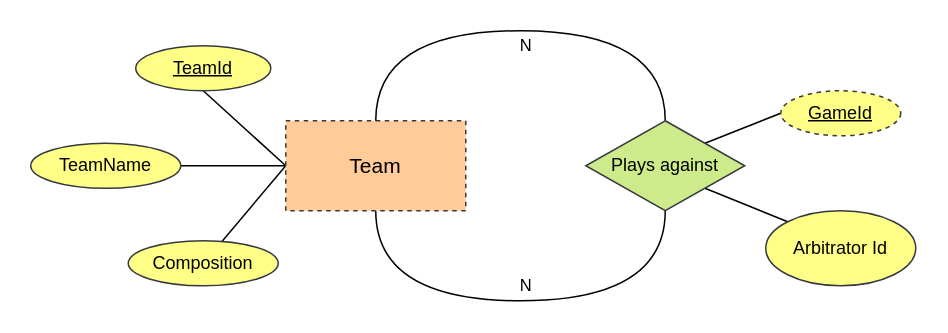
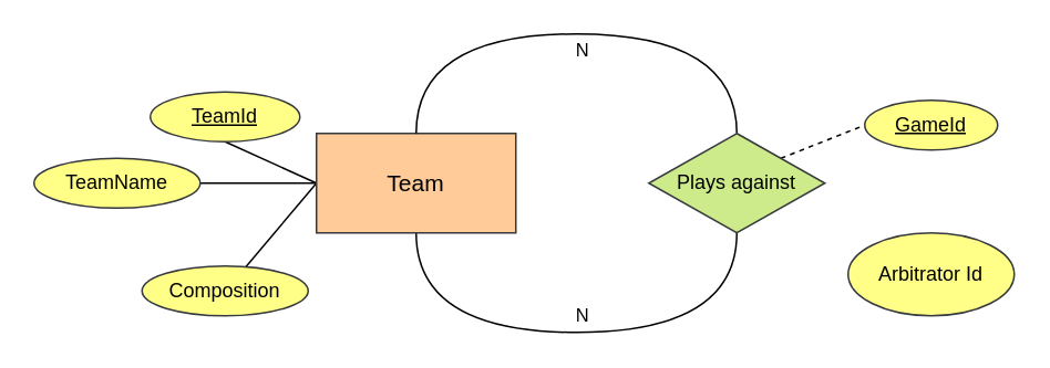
- <mxCell id="13" value="&lt;u&gt;TeamId&lt;/u&gt;" style="ellipse;whiteSpace=wrap;html=1;fillColor=#ffff88;strokeColor=#36393d;" vertex="1" parent="1"><mxGeometry x="90" y="30" width="90" height="30" as="geometry" /></mxCell>
+ <mxCell id="13" value="&lt;u&gt;TeamId&lt;/u&gt;" style="ellipse;whiteSpace=wrap;html=1;fillColor=#ffff88;strokeColor=#36393d;" vertex="1" parent="1"><mxGeometry x="90" y="55" width="90" height="30" as="geometry" /></mxCell>
- <mxCell id="11" value="&lt;u&gt;GameId&lt;/u&gt;" style="ellipse;whiteSpace=wrap;html=1;fillColor=#ffff88;strokeColor=#36393d;dashed=1;" vertex="1" parent="1"><mxGeometry x="520" y="60" width="80" height="30" as="geometry" /></mxCell>
+ <mxCell id="11" value="&lt;u&gt;GameId&lt;/u&gt;" style="ellipse;whiteSpace=wrap;html=1;fillColor=#ffff88;strokeColor=#36393d;" vertex="1" parent="1"><mxGeometry x="520" y="60" width="80" height="30" as="geometry" /></mxCell>
- <mxCell id="9" style="rounded=0;orthogonalLoop=1;jettySize=auto;html=1;exitX=1;exitY=0;exitDx=0;exitDy=0;entryX=0;entryY=0.5;entryDx=0;entryDy=0;endArrow=none;endFill=0;" edge="1" parent="1" source="10" target="11"><mxGeometry relative="1" as="geometry" /></mxCell>
+ <mxCell id="9" style="rounded=0;orthogonalLoop=1;jettySize=auto;html=1;exitX=1;exitY=0;exitDx=0;exitDy=0;entryX=0;entryY=0.5;entryDx=0;entryDy=0;endArrow=none;endFill=0;dashed=1;" edge="1" parent="1" source="10" target="11"><mxGeometry relative="1" as="geometry" /></mxCell>
- <mxCell id="6" value="&lt;font style=&quot;font-size: 14px;&quot;&gt;Team&lt;/font&gt;" style="rounded=0;whiteSpace=wrap;html=1;fillColor=#ffcc99;strokeColor=#36393d;dashed=1;" vertex="1" parent="1"><mxGeometry x="190" y="80" width="120" height="60" as="geometry" /></mxCell>
+ <mxCell id="6" value="&lt;font style=&quot;font-size: 14px;&quot;&gt;Team&lt;/font&gt;" style="rounded=0;whiteSpace=wrap;html=1;fillColor=#ffcc99;strokeColor=#36393d;" vertex="1" parent="1"><mxGeometry x="190" y="80" width="120" height="60" as="geometry" /></mxCell>
- <mxCell id="8" style="rounded=0;orthogonalLoop=1;jettySize=auto;html=1;exitX=1;exitY=1;exitDx=0;exitDy=0;entryX=0;entryY=0;entryDx=0;entryDy=0;endArrow=none;endFill=0;" edge="1" parent="1" source="10" target="12"><mxGeometry relative="1" as="geometry" /></mxCell>
